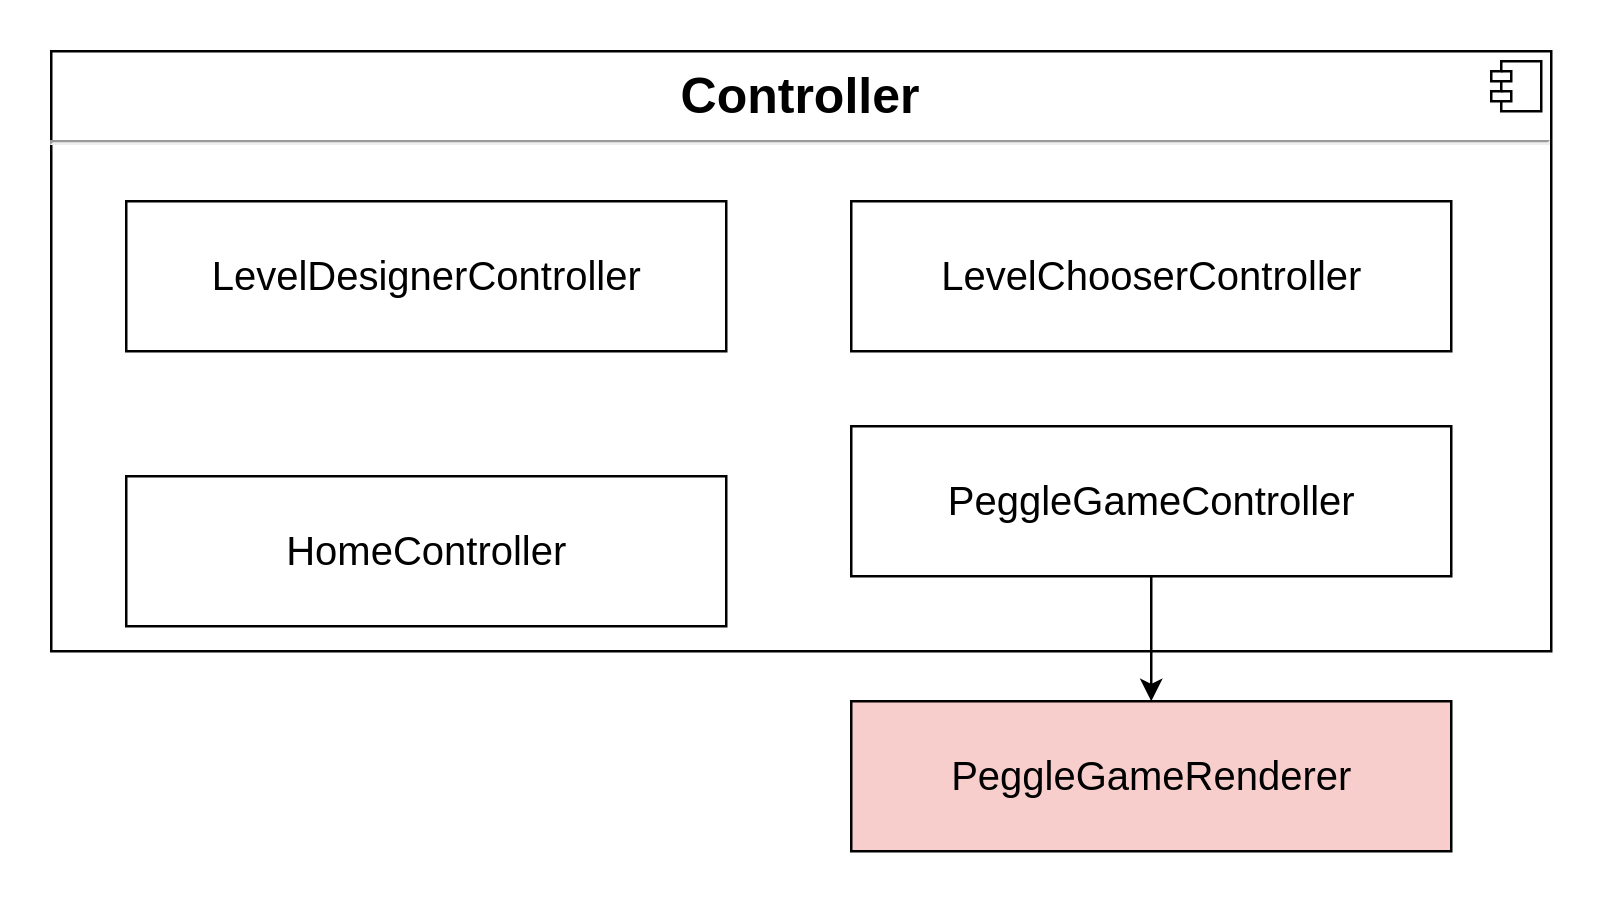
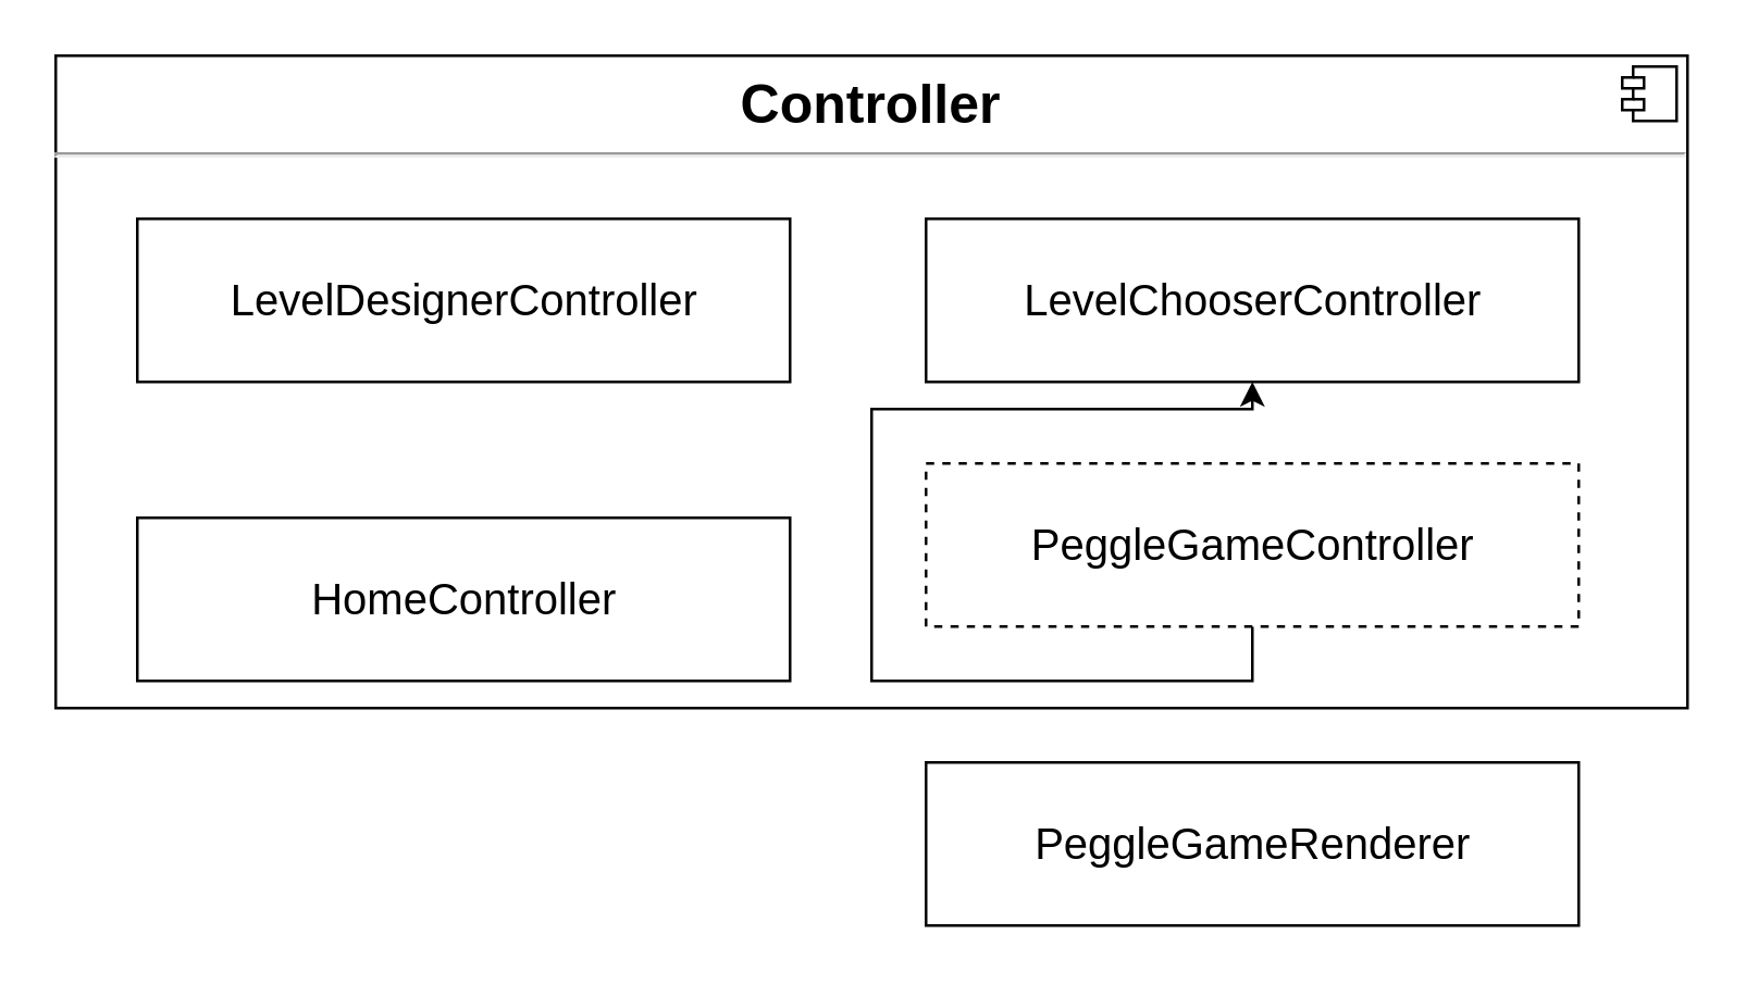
- <mxCell id="8" value="&lt;span style=&quot;font-size: 16px&quot;&gt;PeggleGameController&lt;/span&gt;" style="html=1;" parent="1" vertex="1"><mxGeometry x="340" y="170" width="240" height="60" as="geometry" /></mxCell>
+ <mxCell id="8" value="&lt;span style=&quot;font-size: 16px&quot;&gt;PeggleGameController&lt;/span&gt;" style="html=1;dashed=1;" parent="1" vertex="1"><mxGeometry x="340" y="170" width="240" height="60" as="geometry" /></mxCell>
- <mxCell id="7" style="edgeStyle=orthogonalEdgeStyle;rounded=0;orthogonalLoop=1;jettySize=auto;html=1;exitX=0.5;exitY=1;exitDx=0;exitDy=0;entryX=0.5;entryY=0;entryDx=0;entryDy=0;" edge="1" parent="1" source="8" target="9"><mxGeometry relative="1" as="geometry" /></mxCell>
+ <mxCell id="7" style="edgeStyle=orthogonalEdgeStyle;rounded=0;orthogonalLoop=1;jettySize=auto;html=1;exitX=0.5;exitY=1;exitDx=0;exitDy=0;" edge="1" parent="1" source="8" target="4"><mxGeometry relative="1" as="geometry" /></mxCell>
- <mxCell id="9" value="&lt;span style=&quot;font-size: 16px&quot;&gt;PeggleGameRenderer&lt;/span&gt;" style="html=1;fillColor=#f8cecc;" vertex="1" parent="1"><mxGeometry x="340" y="280" width="240" height="60" as="geometry" /></mxCell>
+ <mxCell id="9" value="&lt;span style=&quot;font-size: 16px&quot;&gt;PeggleGameRenderer&lt;/span&gt;" style="html=1;" vertex="1" parent="1"><mxGeometry x="340" y="280" width="240" height="60" as="geometry" /></mxCell>
